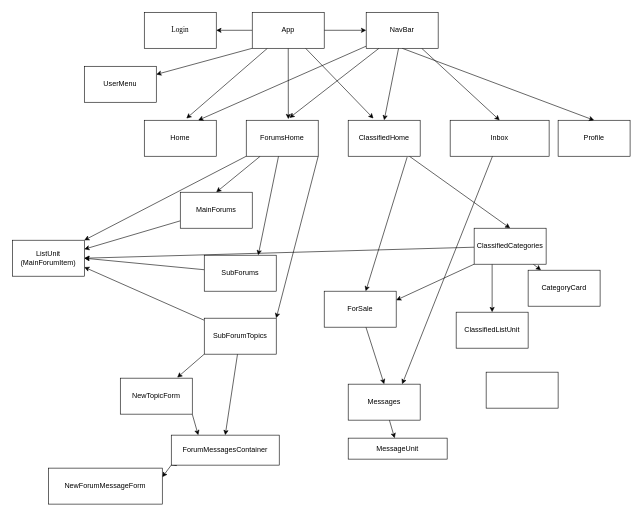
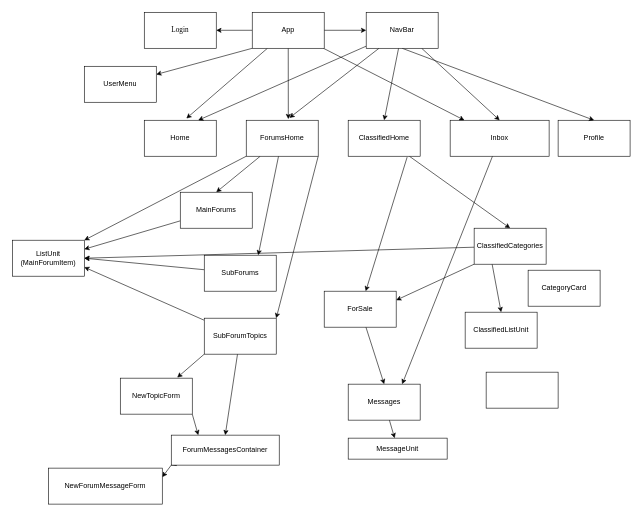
- <mxCell id="10" style="edgeStyle=none;html=1;entryX=0.351;entryY=-0.05;entryDx=0;entryDy=0;entryPerimeter=0;fontFamily=Verdana;" parent="1" source="13" target="6" edge="1"><mxGeometry relative="1" as="geometry" /></mxCell>
+ <mxCell id="10" style="edgeStyle=none;html=1;fontFamily=Verdana;" parent="1" source="13" target="4" edge="1"><mxGeometry relative="1" as="geometry" /></mxCell>
- <mxCell id="38" value="" style="edgeStyle=none;html=1;" parent="1" source="40" target="53" edge="1"><mxGeometry relative="1" as="geometry" /></mxCell>
- <mxCell id="54" value="ClassifiedListUnit" style="rounded=0;whiteSpace=wrap;html=1;" parent="1" vertex="1"><mxGeometry x="760" y="520" width="120" height="60" as="geometry" /></mxCell>
+ <mxCell id="54" value="ClassifiedListUnit" style="rounded=0;whiteSpace=wrap;html=1;" parent="1" vertex="1"><mxGeometry x="775" y="520" width="120" height="60" as="geometry" /></mxCell>
